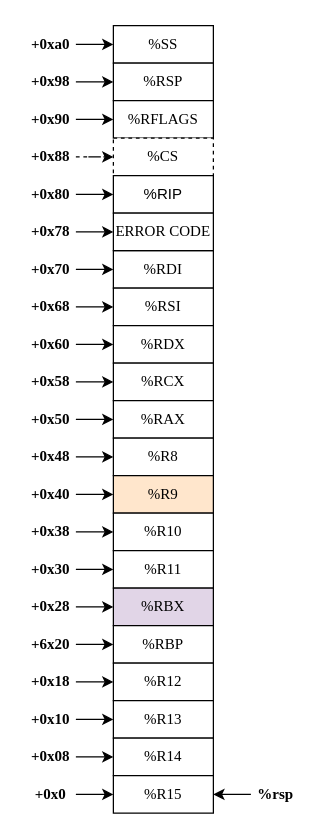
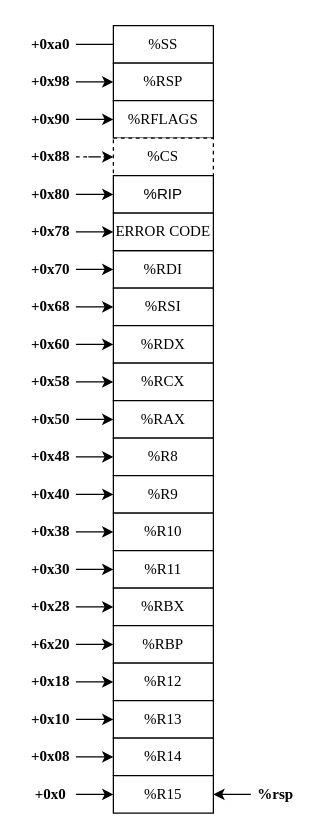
- <mxCell id="3" style="edgeStyle=orthogonalEdgeStyle;rounded=0;orthogonalLoop=1;jettySize=auto;html=1;fontFamily=Lucida Console;" parent="1" source="4" target="2" edge="1"><mxGeometry relative="1" as="geometry" /></mxCell>
+ <mxCell id="3" style="edgeStyle=orthogonalEdgeStyle;rounded=0;orthogonalLoop=1;jettySize=auto;html=1;fontFamily=Lucida Console;endArrow=none;" parent="1" source="4" target="2" edge="1"><mxGeometry relative="1" as="geometry" /></mxCell>
- <mxCell id="55" value="&lt;pre&gt;&lt;font face=&quot;Comic Sans MS&quot;&gt;%R9&lt;/font&gt;&lt;/pre&gt;" style="rounded=0;whiteSpace=wrap;html=1;fillColor=#ffe6cc;" parent="1" vertex="1"><mxGeometry x="90" y="380" width="80" height="30" as="geometry" /></mxCell>
+ <mxCell id="55" value="&lt;pre&gt;&lt;font face=&quot;Comic Sans MS&quot;&gt;%R9&lt;/font&gt;&lt;/pre&gt;" style="rounded=0;whiteSpace=wrap;html=1;" parent="1" vertex="1"><mxGeometry x="90" y="380" width="80" height="30" as="geometry" /></mxCell>
- <mxCell id="58" value="&lt;pre&gt;&lt;font face=&quot;Comic Sans MS&quot;&gt;%RBX&lt;/font&gt;&lt;/pre&gt;" style="rounded=0;whiteSpace=wrap;html=1;fillColor=#e1d5e7;" parent="1" vertex="1"><mxGeometry x="90" y="470" width="80" height="30" as="geometry" /></mxCell>
+ <mxCell id="58" value="&lt;pre&gt;&lt;font face=&quot;Comic Sans MS&quot;&gt;%RBX&lt;/font&gt;&lt;/pre&gt;" style="rounded=0;whiteSpace=wrap;html=1;" parent="1" vertex="1"><mxGeometry x="90" y="470" width="80" height="30" as="geometry" /></mxCell>
